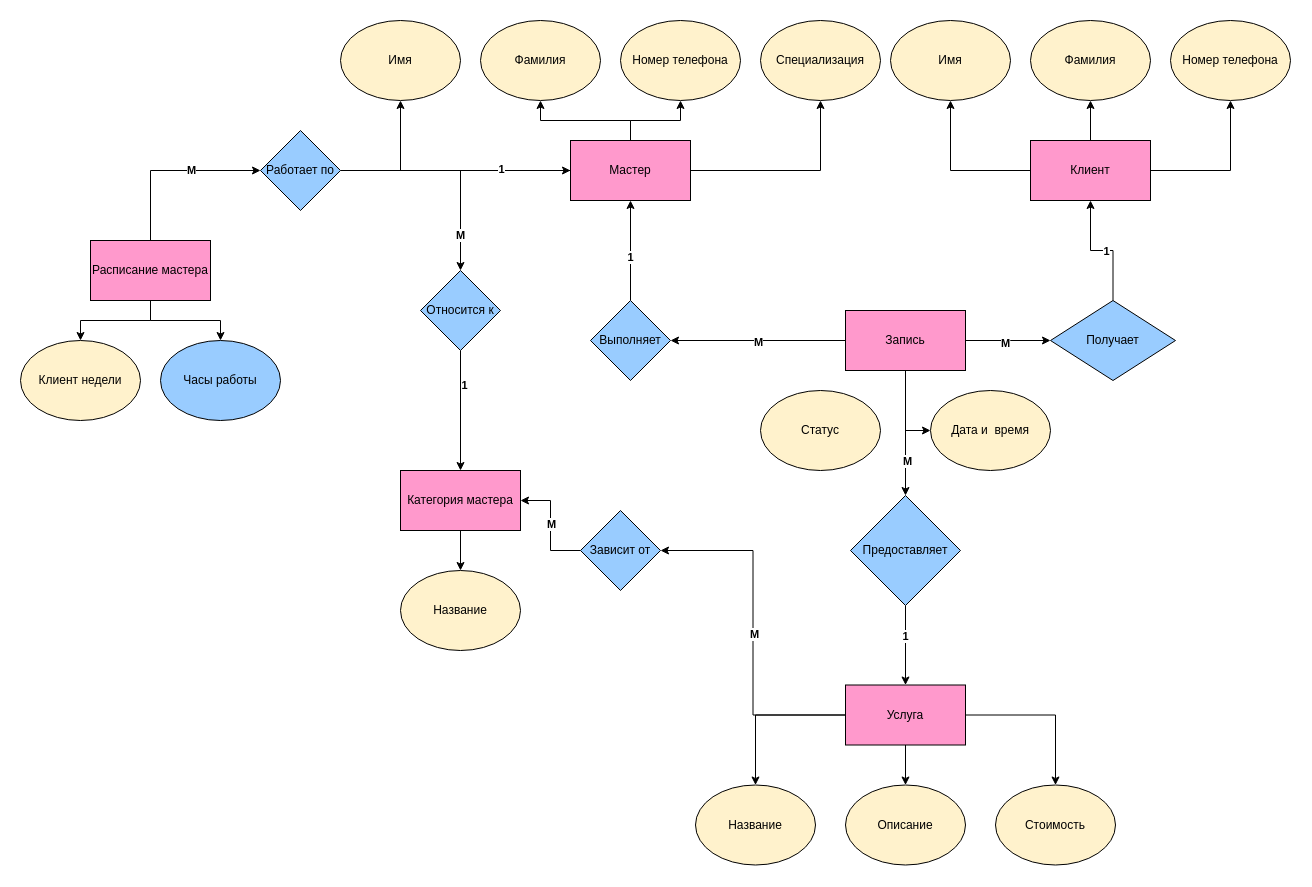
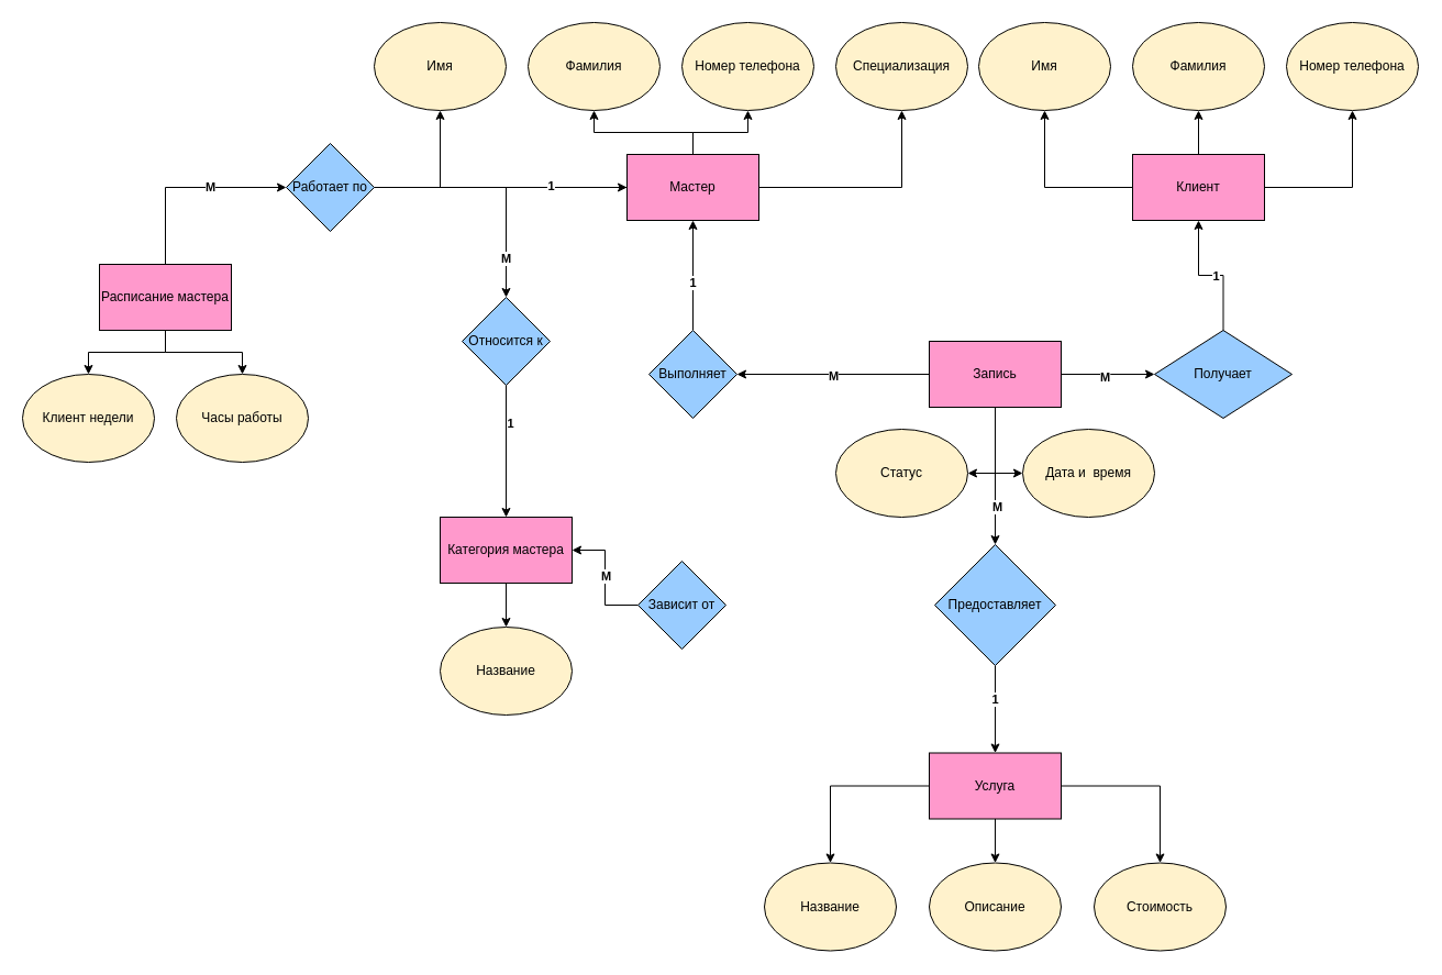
- <mxCell id="64" value="Часы работы" style="ellipse;whiteSpace=wrap;html=1;fillColor=#99ccff;" parent="1" vertex="1"><mxGeometry x="160" y="340" width="120" height="80" as="geometry" /></mxCell>
+ <mxCell id="64" value="Часы работы" style="ellipse;whiteSpace=wrap;html=1;fillColor=#FFF2CC;" parent="1" vertex="1"><mxGeometry x="160" y="340" width="120" height="80" as="geometry" /></mxCell>
+ <mxCell id="31" style="edgeStyle=orthogonalEdgeStyle;rounded=0;orthogonalLoop=1;jettySize=auto;html=1;entryX=1;entryY=0.5;entryDx=0;entryDy=0;" parent="1" source="39" target="41" edge="1"><mxGeometry relative="1" as="geometry" /></mxCell>
- <mxCell id="25" style="edgeStyle=orthogonalEdgeStyle;rounded=0;orthogonalLoop=1;jettySize=auto;html=1;entryX=1;entryY=0.5;entryDx=0;entryDy=0;" parent="1" source="27" target="52" edge="1"><mxGeometry relative="1" as="geometry"><mxPoint x="730" y="590" as="targetPoint" /></mxGeometry></mxCell>
- <mxCell id="26" value="&lt;b&gt;М&lt;/b&gt;" style="edgeLabel;html=1;align=center;verticalAlign=middle;resizable=0;points=[];" parent="25" vertex="1" connectable="0"><mxGeometry x="-0.002" y="-1" relative="1" as="geometry"><mxPoint as="offset" /></mxGeometry></mxCell>
